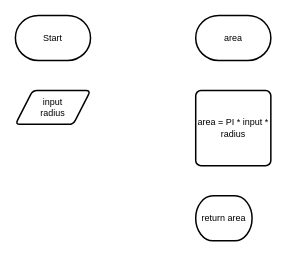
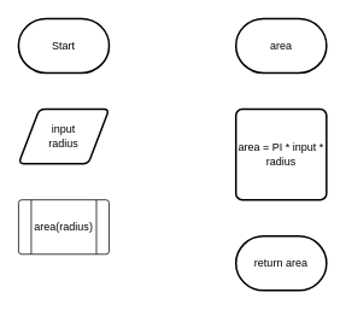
- <mxCell id="3" value="&lt;div&gt;input&lt;/div&gt;&lt;div&gt;radius&lt;/div&gt;" style="shape=parallelogram;html=1;strokeWidth=2;perimeter=parallelogramPerimeter;whiteSpace=wrap;rounded=1;arcSize=12;size=0.23;" vertex="1" parent="1"><mxGeometry x="20" y="120" width="100" height="45" as="geometry" /></mxCell>
+ <mxCell id="3" value="&lt;div&gt;input&lt;/div&gt;&lt;div&gt;radius&lt;/div&gt;" style="shape=parallelogram;html=1;strokeWidth=2;perimeter=parallelogramPerimeter;whiteSpace=wrap;rounded=1;arcSize=12;size=0.23;" vertex="1" parent="1"><mxGeometry x="20" y="120" width="100" height="60" as="geometry" /></mxCell>
+ <mxCell id="4" value="area(radius)" style="verticalLabelPosition=middle;verticalAlign=middle;html=1;shape=process;whiteSpace=wrap;rounded=1;size=0.14;arcSize=6;labelPosition=center;align=center;" vertex="1" parent="1"><mxGeometry x="20" y="220" width="100" height="60" as="geometry" /></mxCell>
- <mxCell id="7" value="return area" style="strokeWidth=2;html=1;shape=mxgraph.flowchart.terminator;whiteSpace=wrap;" vertex="1" parent="1"><mxGeometry x="260" y="260" width="75" height="60" as="geometry" /></mxCell>
+ <mxCell id="7" value="return area" style="strokeWidth=2;html=1;shape=mxgraph.flowchart.terminator;whiteSpace=wrap;" vertex="1" parent="1"><mxGeometry x="260" y="260" width="100" height="60" as="geometry" /></mxCell>
